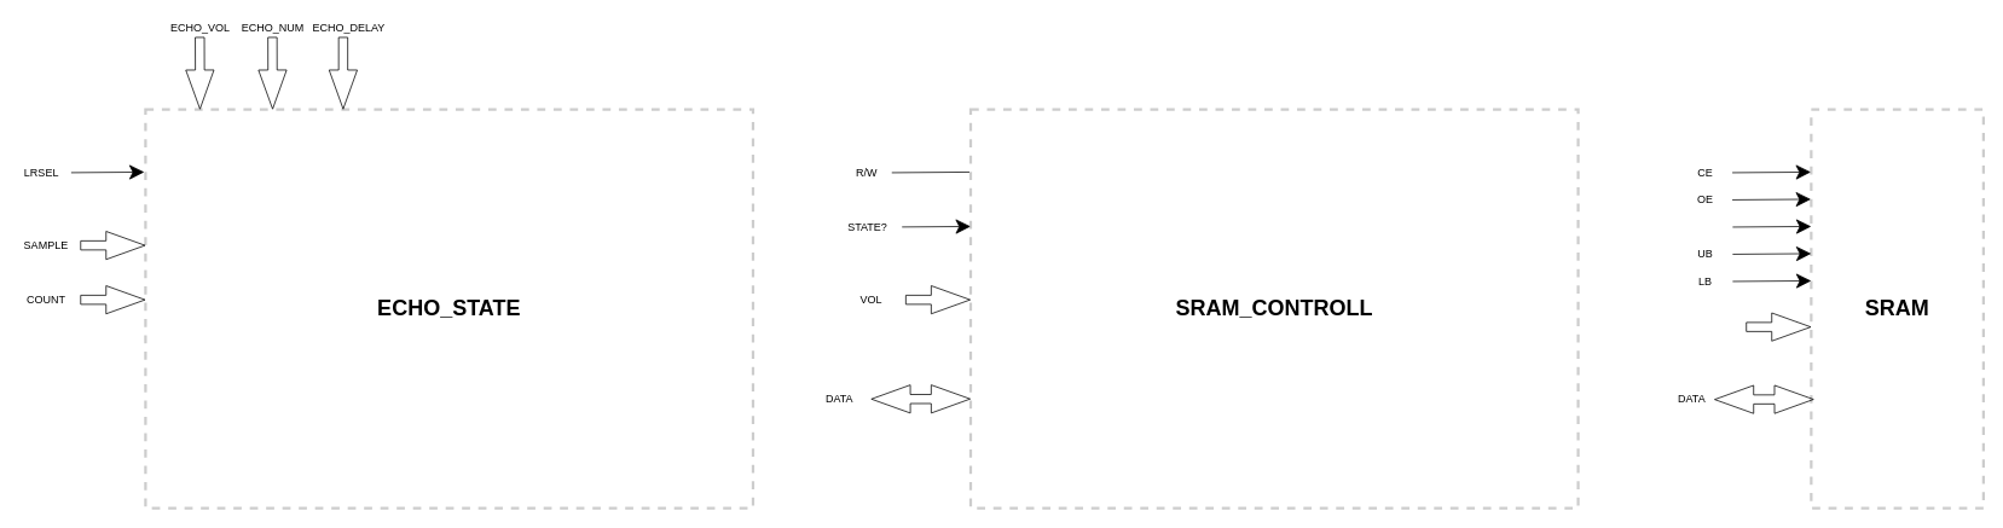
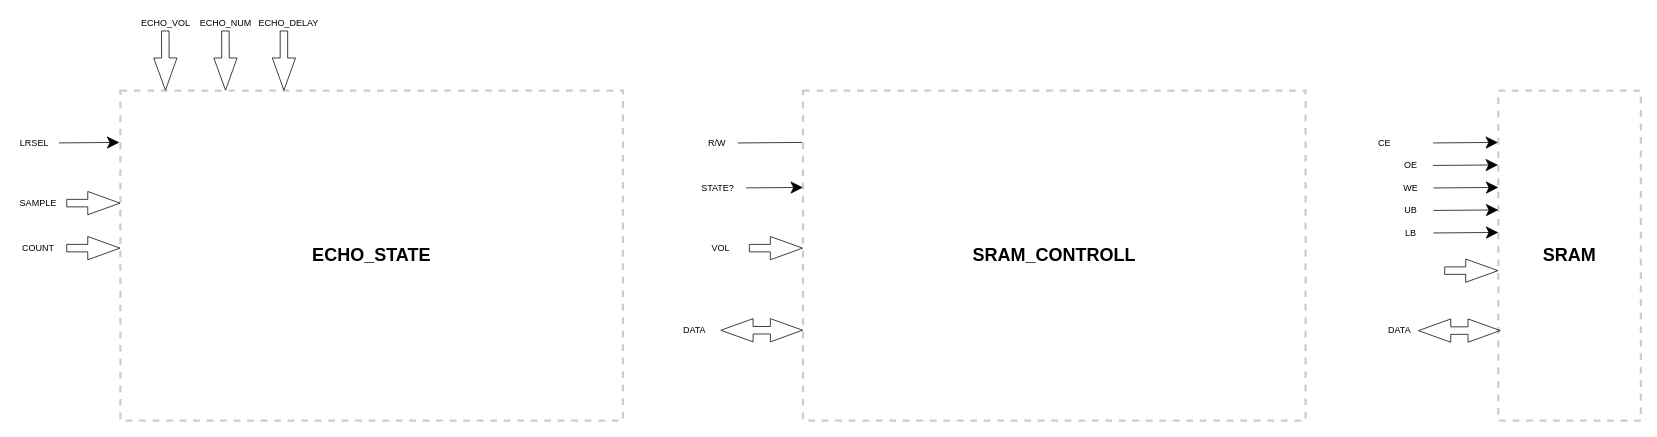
- <mxCell id="25" value="CE" style="text;html=1;align=center;verticalAlign=middle;resizable=0;points=[];autosize=1;strokeColor=none;fillColor=none;" parent="1" vertex="1"><mxGeometry x="1865" y="180" width="30" height="20" as="geometry" /></mxCell>
+ <mxCell id="25" value="CE" style="text;html=1;align=center;verticalAlign=middle;resizable=0;points=[];autosize=1;strokeColor=none;fillColor=none;" parent="1" vertex="1"><mxGeometry x="1830" y="180" width="30" height="20" as="geometry" /></mxCell>
+ <mxCell id="32" value="WE" style="text;html=1;align=center;verticalAlign=middle;resizable=0;points=[];autosize=1;strokeColor=none;fillColor=none;" parent="1" vertex="1"><mxGeometry x="1865.38" y="240" width="30" height="20" as="geometry" /></mxCell>
